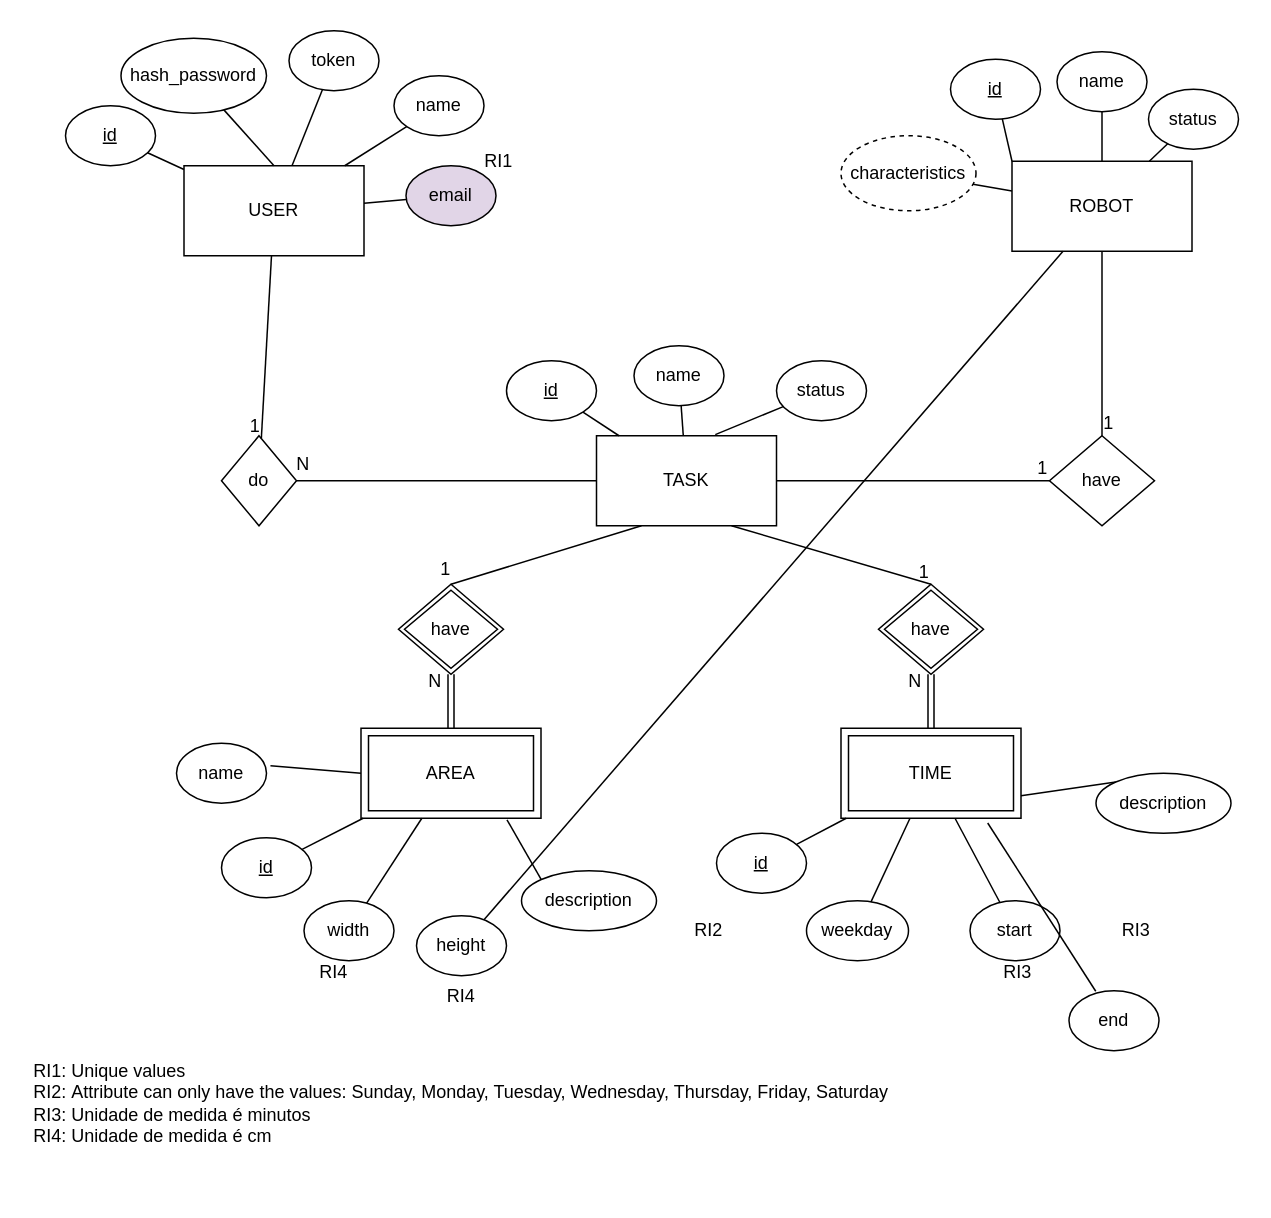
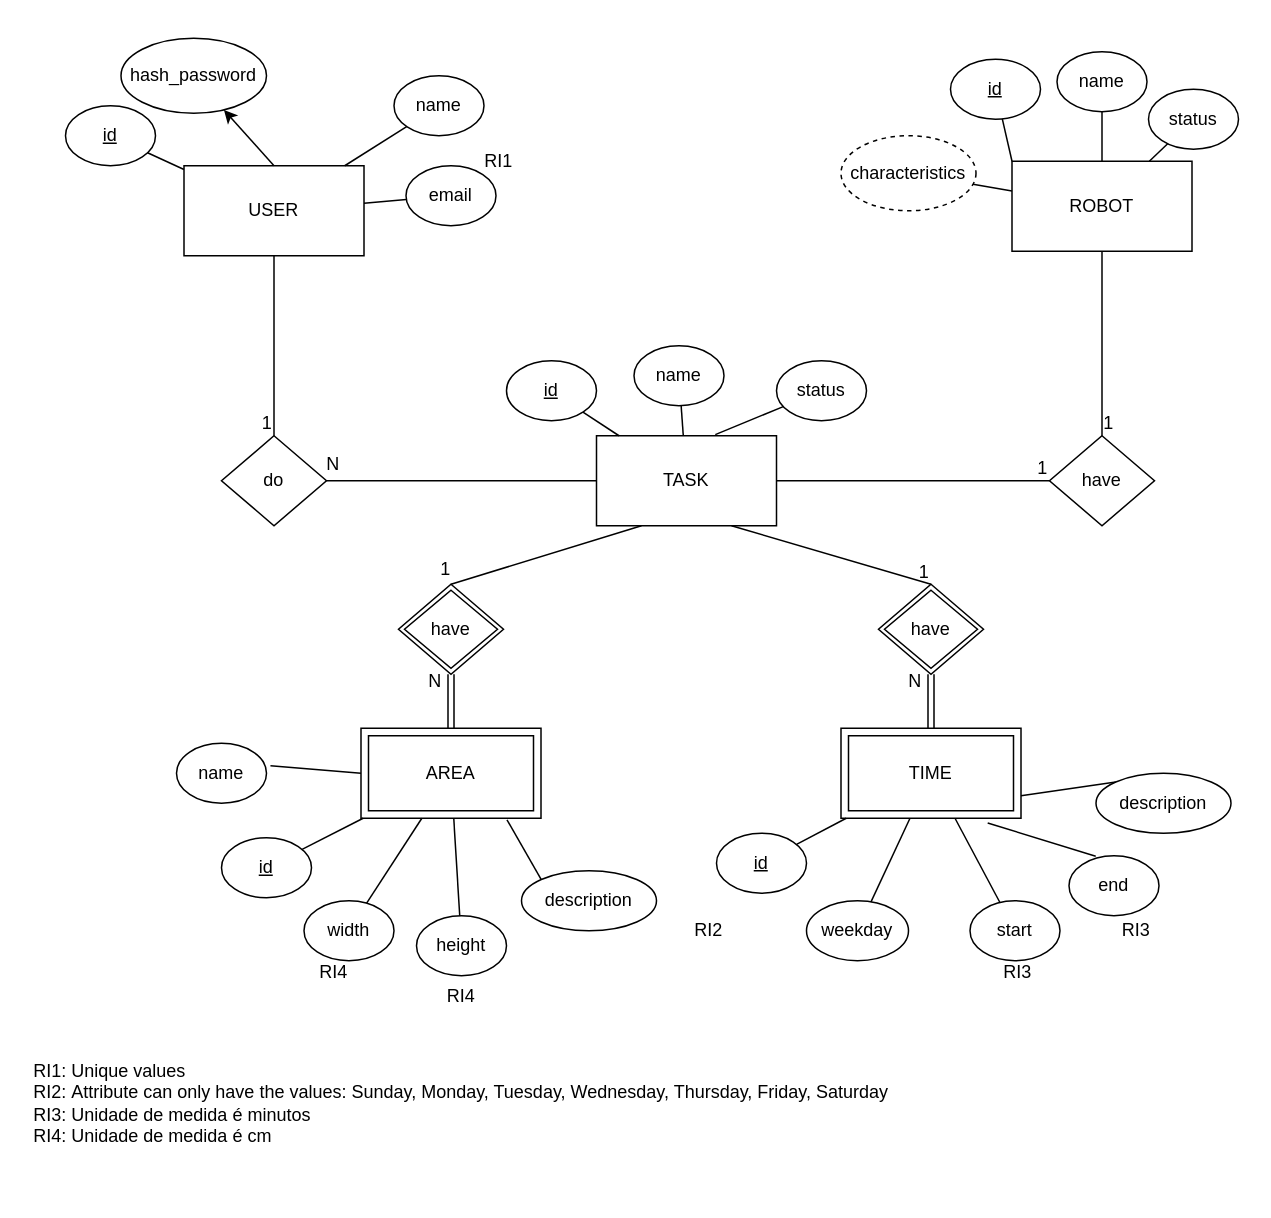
- <mxCell id="6" value="token" style="ellipse;whiteSpace=wrap;html=1;" parent="1" vertex="1"><mxGeometry x="192" y="20" width="60" height="40" as="geometry" /></mxCell>
- <mxCell id="12" value="" style="endArrow=none;html=1;rounded=0;exitX=0.5;exitY=0;exitDx=0;exitDy=0;" parent="1" source="2" target="8" edge="1"><mxGeometry width="50" height="50" relative="1" as="geometry"><mxPoint x="432" y="240" as="sourcePoint" /><mxPoint x="482" y="190" as="targetPoint" /></mxGeometry></mxCell>
+ <mxCell id="12" value="" style="endArrow=classic;html=1;rounded=0;exitX=0.5;exitY=0;exitDx=0;exitDy=0;" parent="1" source="2" target="8" edge="1"><mxGeometry width="50" height="50" relative="1" as="geometry"><mxPoint x="432" y="240" as="sourcePoint" /><mxPoint x="482" y="190" as="targetPoint" /></mxGeometry></mxCell>
- <mxCell id="13" value="" style="endArrow=none;html=1;rounded=0;" parent="1" source="6" target="2" edge="1"><mxGeometry width="50" height="50" relative="1" as="geometry"><mxPoint x="652" y="360" as="sourcePoint" /><mxPoint x="702" y="310" as="targetPoint" /></mxGeometry></mxCell>
- <mxCell id="9" value="email" style="ellipse;whiteSpace=wrap;html=1;fillColor=#e1d5e7;" parent="1" vertex="1"><mxGeometry x="270" y="110" width="60" height="40" as="geometry" /></mxCell>
+ <mxCell id="9" value="email" style="ellipse;whiteSpace=wrap;html=1;" parent="1" vertex="1"><mxGeometry x="270" y="110" width="60" height="40" as="geometry" /></mxCell>
- <mxCell id="25" value="do" style="rhombus;whiteSpace=wrap;html=1;" parent="1" vertex="1"><mxGeometry x="147" y="290" width="50" height="60" as="geometry" /></mxCell>
+ <mxCell id="25" value="do" style="rhombus;whiteSpace=wrap;html=1;" parent="1" vertex="1"><mxGeometry x="147" y="290" width="70" height="60" as="geometry" /></mxCell>
- <mxCell id="24" value="" style="endArrow=none;html=1;rounded=0;" parent="1" source="22" target="3" edge="1"><mxGeometry width="50" height="50" relative="1" as="geometry"><mxPoint x="447" y="580" as="sourcePoint" /><mxPoint x="497" y="530" as="targetPoint" /></mxGeometry></mxCell>
+ <mxCell id="24" value="" style="endArrow=none;html=1;rounded=0;" parent="1" source="22" target="18" edge="1"><mxGeometry width="50" height="50" relative="1" as="geometry"><mxPoint x="447" y="580" as="sourcePoint" /><mxPoint x="497" y="530" as="targetPoint" /></mxGeometry></mxCell>
- <mxCell id="63" value="end" style="ellipse;whiteSpace=wrap;html=1;" parent="1" vertex="1"><mxGeometry x="712" y="660" width="60" height="40" as="geometry" /></mxCell>
+ <mxCell id="63" value="end" style="ellipse;whiteSpace=wrap;html=1;" parent="1" vertex="1"><mxGeometry x="712" y="570" width="60" height="40" as="geometry" /></mxCell>
